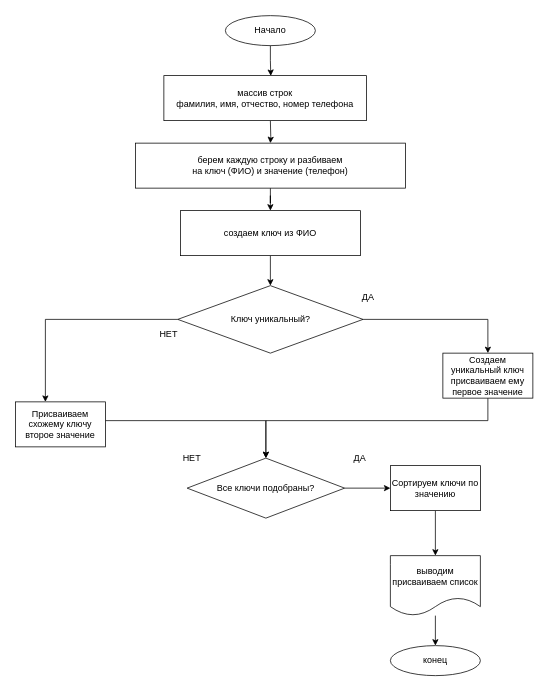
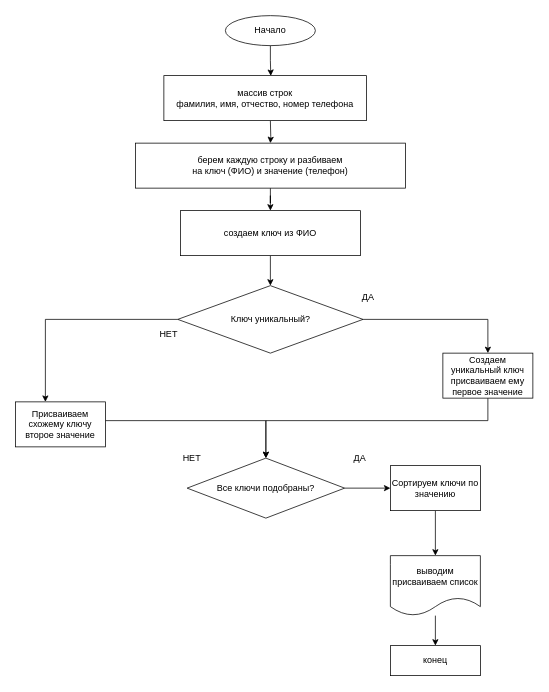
- <mxCell id="27" value="конец" style="ellipse;whiteSpace=wrap;html=1;" vertex="1" parent="1"><mxGeometry x="520" y="860" width="120" height="40" as="geometry" /></mxCell>
+ <mxCell id="27" value="конец" style="whiteSpace=wrap;html=1;rounded=0;" vertex="1" parent="1"><mxGeometry x="520" y="860" width="120" height="40" as="geometry" /></mxCell>
